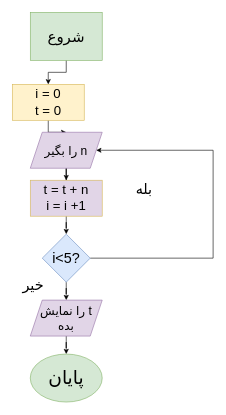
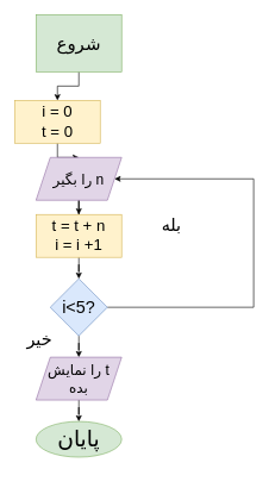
- <mxCell id="9" value="&lt;font style=&quot;font-size: 22px;&quot;&gt;t = t + n&lt;br&gt;i = i +1&lt;/font&gt;" style="rounded=0;whiteSpace=wrap;html=1;fillColor=#e1d5e7;strokeColor=#d6b656;" vertex="1" parent="1"><mxGeometry x="50" y="300" width="120" height="60" as="geometry" /></mxCell>
+ <mxCell id="9" value="&lt;font style=&quot;font-size: 22px;&quot;&gt;t = t + n&lt;br&gt;i = i +1&lt;/font&gt;" style="rounded=0;whiteSpace=wrap;html=1;fillColor=#fff2cc;strokeColor=#d6b656;" vertex="1" parent="1"><mxGeometry x="50" y="300" width="120" height="60" as="geometry" /></mxCell>
- <mxCell id="17" value="&lt;font style=&quot;font-size: 31px;&quot;&gt;پایان&lt;/font&gt;" style="ellipse;whiteSpace=wrap;html=1;fillColor=#d5e8d4;strokeColor=#82b366;" vertex="1" parent="1"><mxGeometry x="50" y="590" width="120" height="80" as="geometry" /></mxCell>
+ <mxCell id="17" value="&lt;font style=&quot;font-size: 31px;&quot;&gt;پایان&lt;/font&gt;" style="ellipse;whiteSpace=wrap;html=1;fillColor=#d5e8d4;strokeColor=#82b366;" vertex="1" parent="1"><mxGeometry x="50" y="590" width="120" height="50" as="geometry" /></mxCell>
